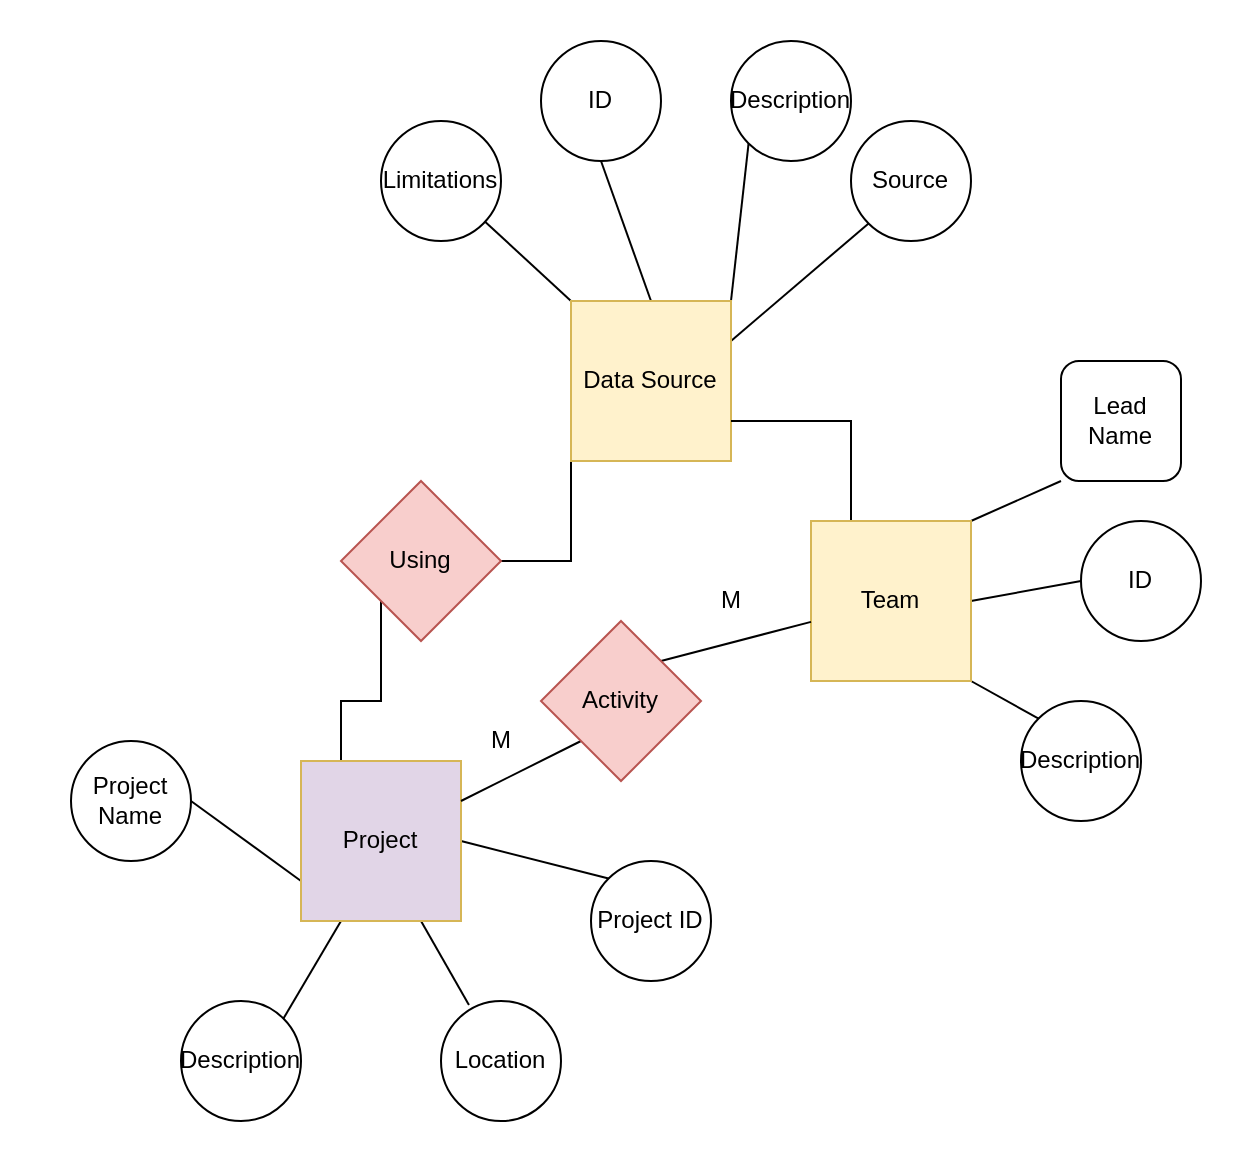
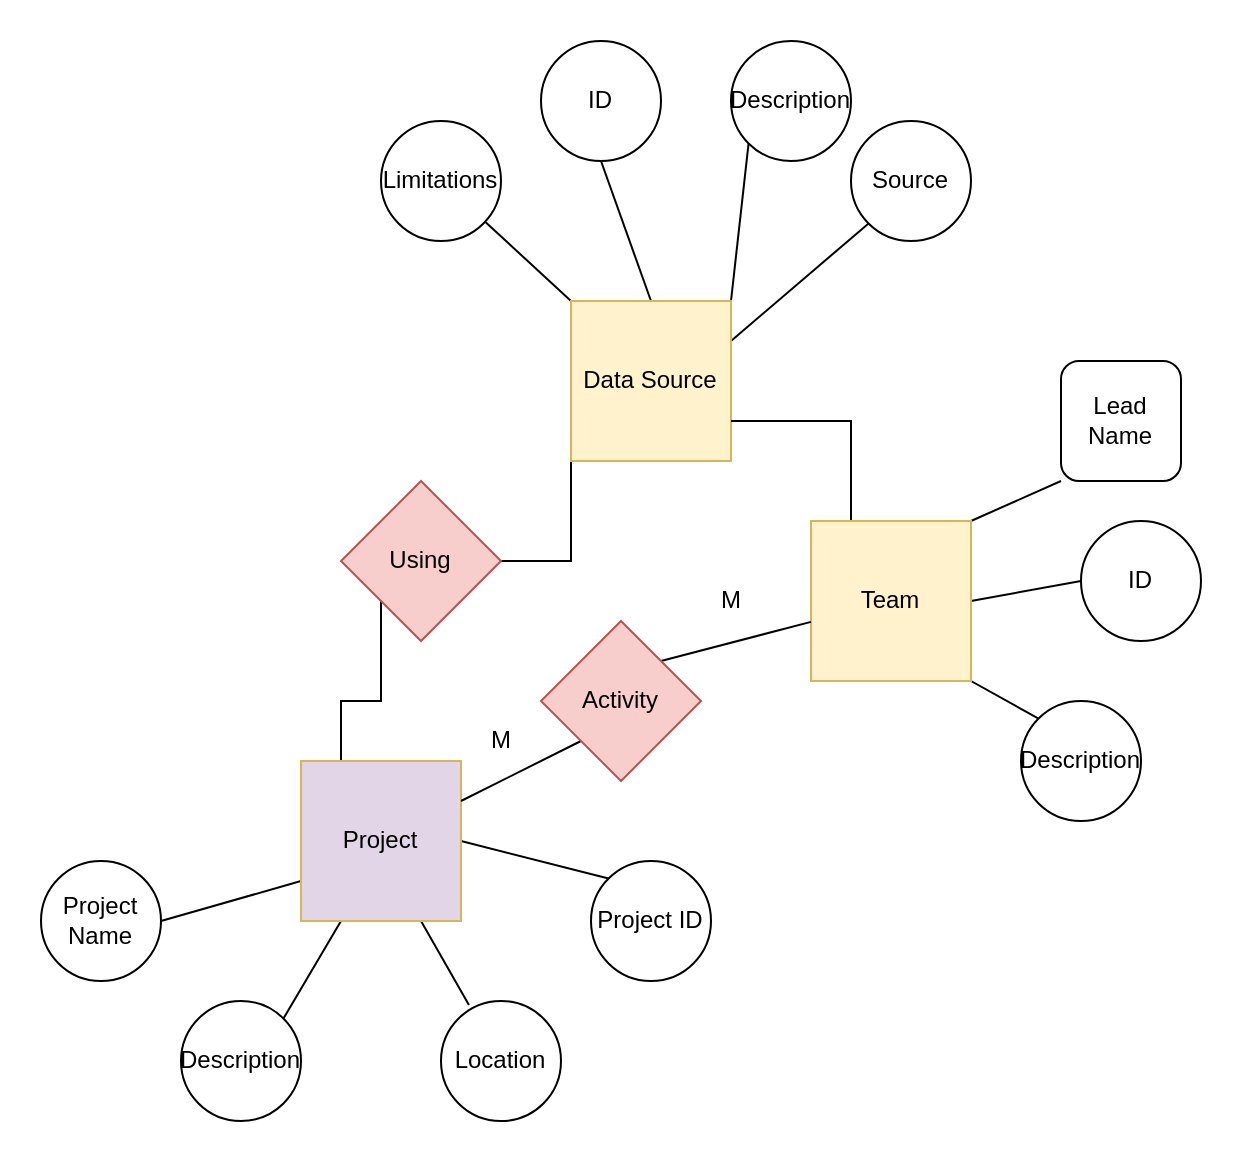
- <mxCell id="21" value="Project Name" style="ellipse;whiteSpace=wrap;html=1;" parent="1" vertex="1"><mxGeometry x="35" y="370" width="60" height="60" as="geometry" /></mxCell>
+ <mxCell id="21" value="Project Name" style="ellipse;whiteSpace=wrap;html=1;" parent="1" vertex="1"><mxGeometry x="20" y="430" width="60" height="60" as="geometry" /></mxCell>
